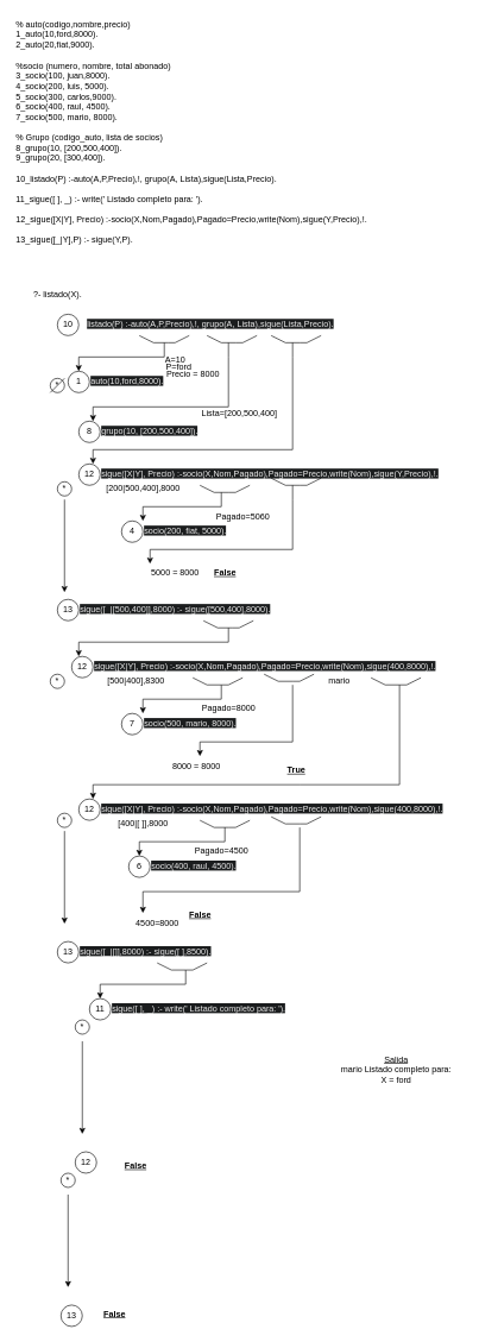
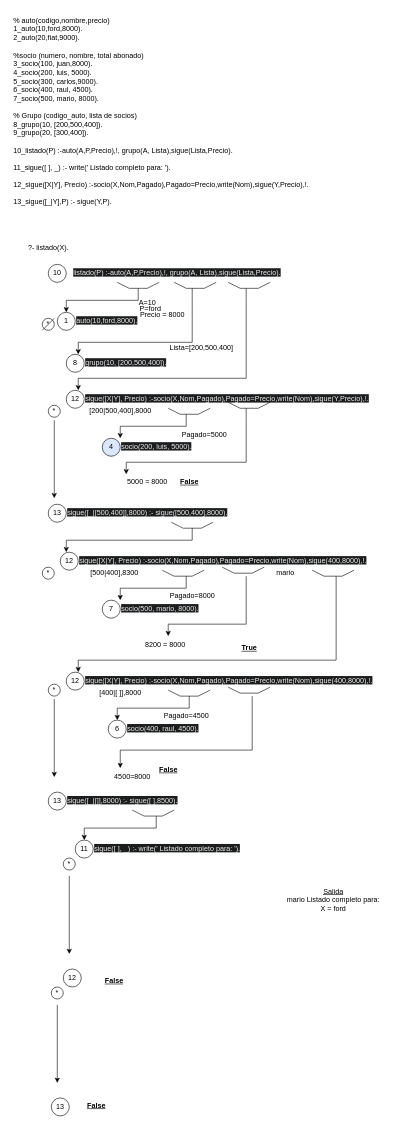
- <mxCell id="27" value="Pagado=5060" style="text;html=1;align=center;verticalAlign=middle;resizable=0;points=[];autosize=1;strokeColor=none;fillColor=none;" vertex="1" parent="1"><mxGeometry x="290" y="710" width="100" height="30" as="geometry" /></mxCell>
+ <mxCell id="27" value="Pagado=5000" style="text;html=1;align=center;verticalAlign=middle;resizable=0;points=[];autosize=1;strokeColor=none;fillColor=none;" vertex="1" parent="1"><mxGeometry x="290" y="710" width="100" height="30" as="geometry" /></mxCell>
- <mxCell id="26" value="4" style="ellipse;whiteSpace=wrap;html=1;aspect=fixed;" vertex="1" parent="1"><mxGeometry x="170" y="730" width="30" height="30" as="geometry" /></mxCell>
+ <mxCell id="26" value="4" style="ellipse;whiteSpace=wrap;html=1;aspect=fixed;fillColor=#dae8fc;" vertex="1" parent="1"><mxGeometry x="170" y="730" width="30" height="30" as="geometry" /></mxCell>
- <mxCell id="25" value="&lt;span style=&quot;color: rgb(240, 240, 240); font-family: Helvetica; font-size: 12px; font-style: normal; font-variant-ligatures: normal; font-variant-caps: normal; font-weight: 400; letter-spacing: normal; orphans: 2; text-align: left; text-indent: 0px; text-transform: none; widows: 2; word-spacing: 0px; -webkit-text-stroke-width: 0px; white-space: normal; background-color: rgb(27, 29, 30); text-decoration-thickness: initial; text-decoration-style: initial; text-decoration-color: initial; display: inline !important; float: none;&quot;&gt;socio(200, fiat, 5000).&lt;/span&gt;" style="text;whiteSpace=wrap;html=1;" vertex="1" parent="1"><mxGeometry x="200" y="730" width="150" height="40" as="geometry" /></mxCell>
+ <mxCell id="25" value="&lt;span style=&quot;color: rgb(240, 240, 240); font-family: Helvetica; font-size: 12px; font-style: normal; font-variant-ligatures: normal; font-variant-caps: normal; font-weight: 400; letter-spacing: normal; orphans: 2; text-align: left; text-indent: 0px; text-transform: none; widows: 2; word-spacing: 0px; -webkit-text-stroke-width: 0px; white-space: normal; background-color: rgb(27, 29, 30); text-decoration-thickness: initial; text-decoration-style: initial; text-decoration-color: initial; display: inline !important; float: none;&quot;&gt;socio(200, luis, 5000).&lt;/span&gt;" style="text;whiteSpace=wrap;html=1;" vertex="1" parent="1"><mxGeometry x="200" y="730" width="150" height="40" as="geometry" /></mxCell>
- <mxCell id="50" value="8000 = 8000" style="text;html=1;align=center;verticalAlign=middle;resizable=0;points=[];autosize=1;strokeColor=none;fillColor=none;" vertex="1" parent="1"><mxGeometry x="230" y="1060" width="90" height="30" as="geometry" /></mxCell>
+ <mxCell id="50" value="8200 = 8000" style="text;html=1;align=center;verticalAlign=middle;resizable=0;points=[];autosize=1;strokeColor=none;fillColor=none;" vertex="1" parent="1"><mxGeometry x="230" y="1060" width="90" height="30" as="geometry" /></mxCell>
